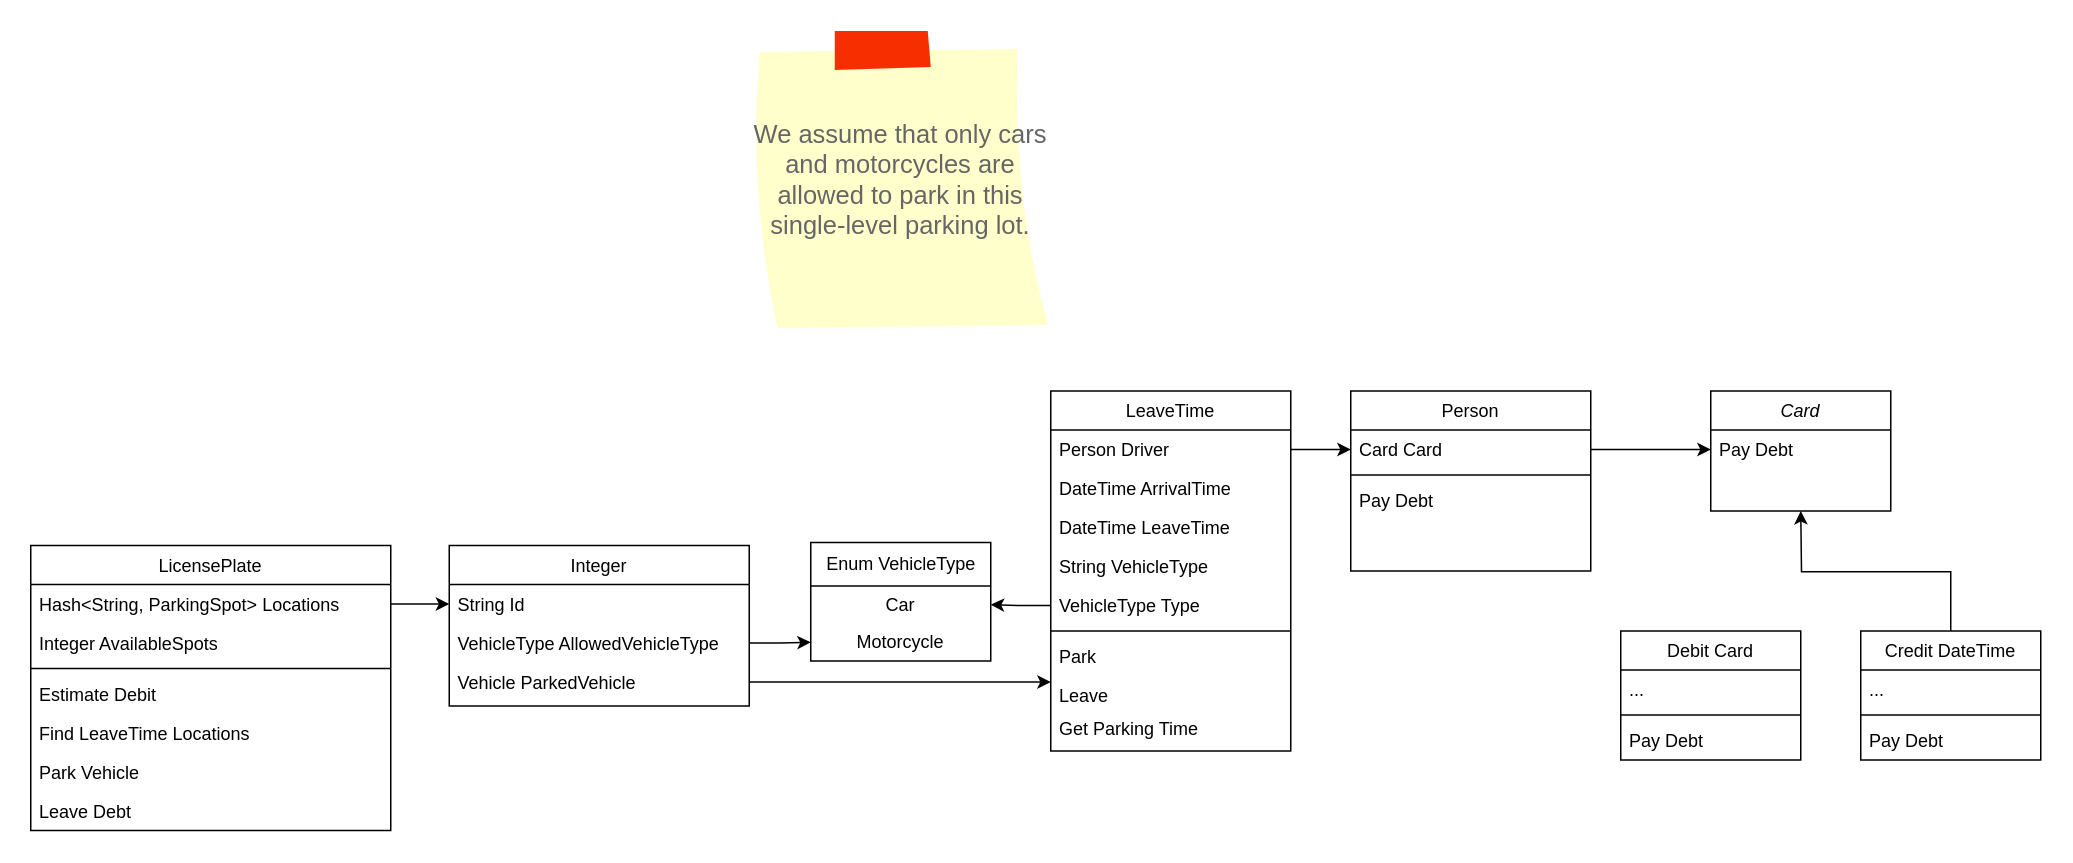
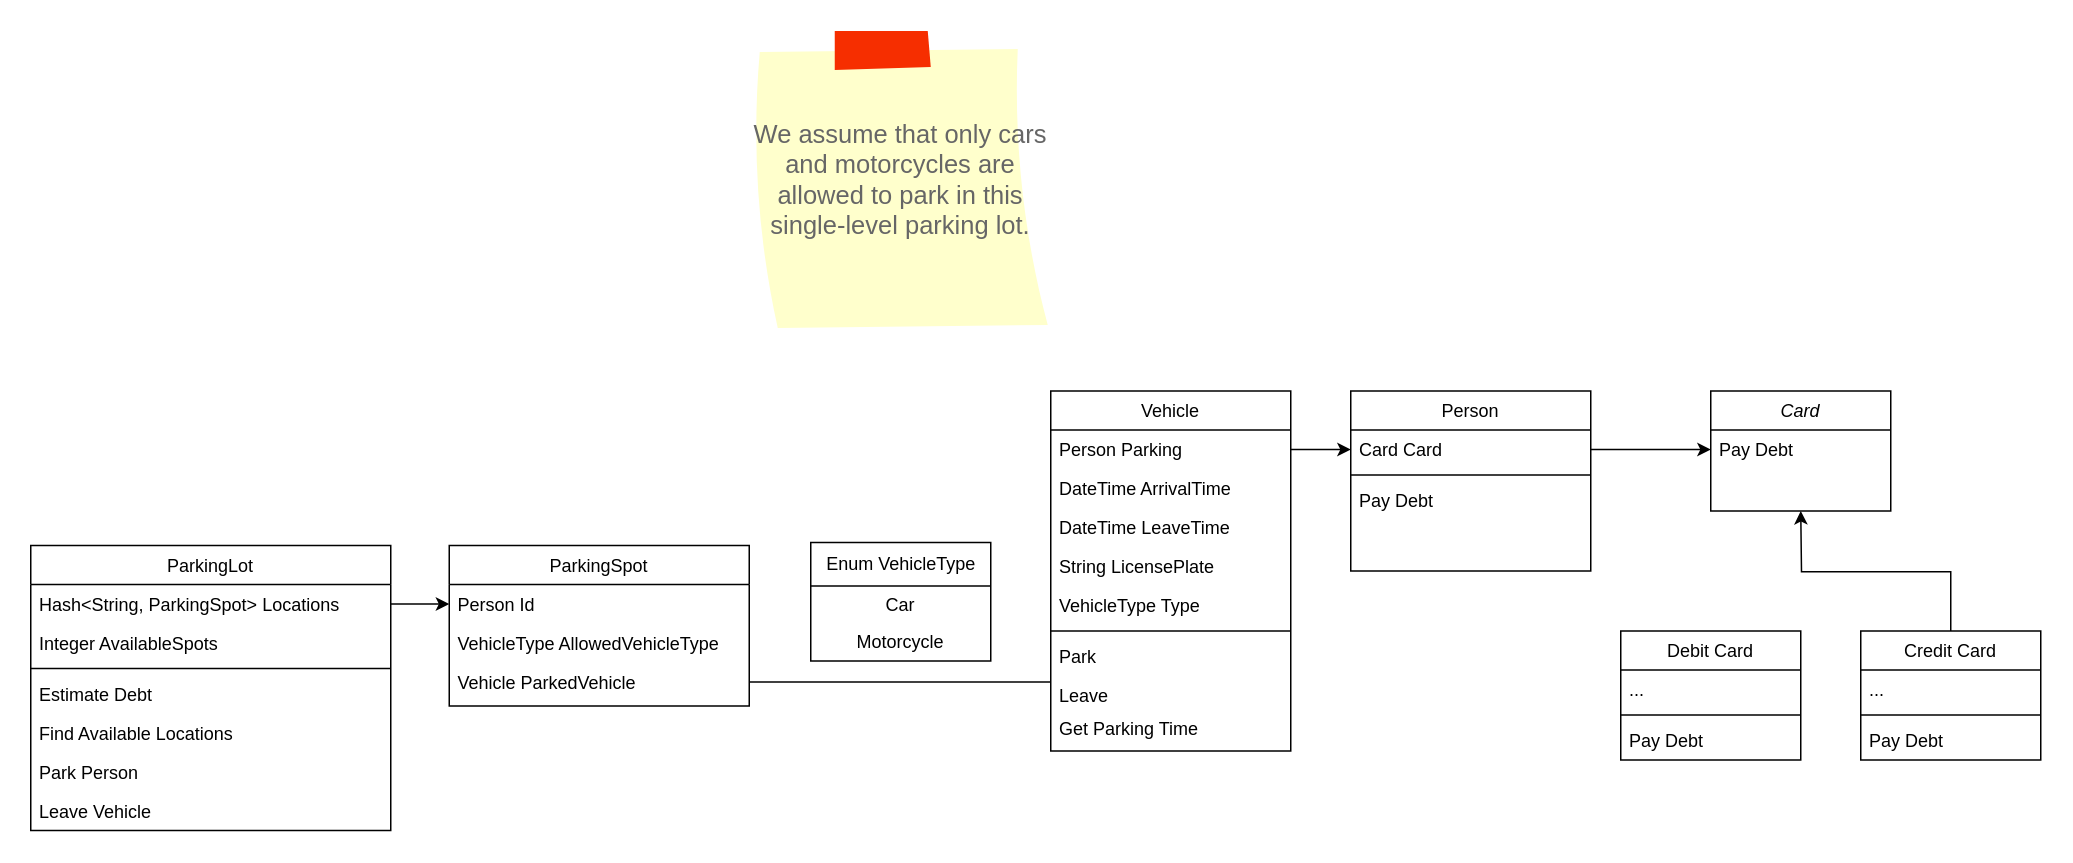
- <mxCell id="2" value="LeaveTime" style="swimlane;fontStyle=0;align=center;verticalAlign=top;childLayout=stackLayout;horizontal=1;startSize=26;horizontalStack=0;resizeParent=1;resizeLast=0;collapsible=1;marginBottom=0;rounded=0;shadow=0;strokeWidth=1;" parent="1" vertex="1"><mxGeometry x="700" y="260" width="160" height="240" as="geometry"><mxRectangle x="230" y="140" width="160" height="26" as="alternateBounds" /></mxGeometry></mxCell>
+ <mxCell id="2" value="Vehicle" style="swimlane;fontStyle=0;align=center;verticalAlign=top;childLayout=stackLayout;horizontal=1;startSize=26;horizontalStack=0;resizeParent=1;resizeLast=0;collapsible=1;marginBottom=0;rounded=0;shadow=0;strokeWidth=1;" parent="1" vertex="1"><mxGeometry x="700" y="260" width="160" height="240" as="geometry"><mxRectangle x="230" y="140" width="160" height="26" as="alternateBounds" /></mxGeometry></mxCell>
- <mxCell id="3" value="Person Driver" style="text;align=left;verticalAlign=top;spacingLeft=4;spacingRight=4;overflow=hidden;rotatable=0;points=[[0,0.5],[1,0.5]];portConstraint=eastwest;rounded=0;shadow=0;html=0;" vertex="1" parent="2"><mxGeometry y="26" width="160" height="26" as="geometry" /></mxCell>
+ <mxCell id="3" value="Person Parking" style="text;align=left;verticalAlign=top;spacingLeft=4;spacingRight=4;overflow=hidden;rotatable=0;points=[[0,0.5],[1,0.5]];portConstraint=eastwest;rounded=0;shadow=0;html=0;" vertex="1" parent="2"><mxGeometry y="26" width="160" height="26" as="geometry" /></mxCell>
- <mxCell id="12" value="LicensePlate" style="swimlane;fontStyle=0;align=center;verticalAlign=top;childLayout=stackLayout;horizontal=1;startSize=26;horizontalStack=0;resizeParent=1;resizeLast=0;collapsible=1;marginBottom=0;rounded=0;shadow=0;strokeWidth=1;" parent="1" vertex="1"><mxGeometry x="20" y="363" width="240" height="190" as="geometry"><mxRectangle x="550" y="140" width="160" height="26" as="alternateBounds" /></mxGeometry></mxCell>
+ <mxCell id="12" value="ParkingLot" style="swimlane;fontStyle=0;align=center;verticalAlign=top;childLayout=stackLayout;horizontal=1;startSize=26;horizontalStack=0;resizeParent=1;resizeLast=0;collapsible=1;marginBottom=0;rounded=0;shadow=0;strokeWidth=1;" parent="1" vertex="1"><mxGeometry x="20" y="363" width="240" height="190" as="geometry"><mxRectangle x="550" y="140" width="160" height="26" as="alternateBounds" /></mxGeometry></mxCell>
- <mxCell id="25" value="Integer" style="swimlane;fontStyle=0;align=center;verticalAlign=top;childLayout=stackLayout;horizontal=1;startSize=26;horizontalStack=0;resizeParent=1;resizeLast=0;collapsible=1;marginBottom=0;rounded=0;shadow=0;strokeWidth=1;" vertex="1" parent="1"><mxGeometry x="299" y="363" width="200" height="107" as="geometry"><mxRectangle x="230" y="140" width="160" height="26" as="alternateBounds" /></mxGeometry></mxCell>
+ <mxCell id="25" value="ParkingSpot" style="swimlane;fontStyle=0;align=center;verticalAlign=top;childLayout=stackLayout;horizontal=1;startSize=26;horizontalStack=0;resizeParent=1;resizeLast=0;collapsible=1;marginBottom=0;rounded=0;shadow=0;strokeWidth=1;" vertex="1" parent="1"><mxGeometry x="299" y="363" width="200" height="107" as="geometry"><mxRectangle x="230" y="140" width="160" height="26" as="alternateBounds" /></mxGeometry></mxCell>
- <mxCell id="6" value="String VehicleType" style="text;align=left;verticalAlign=top;spacingLeft=4;spacingRight=4;overflow=hidden;rotatable=0;points=[[0,0.5],[1,0.5]];portConstraint=eastwest;rounded=0;shadow=0;html=0;" parent="2" vertex="1"><mxGeometry y="104" width="160" height="26" as="geometry" /></mxCell>
+ <mxCell id="6" value="String LicensePlate" style="text;align=left;verticalAlign=top;spacingLeft=4;spacingRight=4;overflow=hidden;rotatable=0;points=[[0,0.5],[1,0.5]];portConstraint=eastwest;rounded=0;shadow=0;html=0;" parent="2" vertex="1"><mxGeometry y="104" width="160" height="26" as="geometry" /></mxCell>
- <mxCell id="26" value="String Id" style="text;align=left;verticalAlign=top;spacingLeft=4;spacingRight=4;overflow=hidden;rotatable=0;points=[[0,0.5],[1,0.5]];portConstraint=eastwest;" vertex="1" parent="25"><mxGeometry y="26" width="200" height="26" as="geometry" /></mxCell>
+ <mxCell id="26" value="Person Id" style="text;align=left;verticalAlign=top;spacingLeft=4;spacingRight=4;overflow=hidden;rotatable=0;points=[[0,0.5],[1,0.5]];portConstraint=eastwest;" vertex="1" parent="25"><mxGeometry y="26" width="200" height="26" as="geometry" /></mxCell>
- <mxCell id="24" value="" style="edgeStyle=orthogonalEdgeStyle;rounded=0;orthogonalLoop=1;jettySize=auto;html=1;entryX=1;entryY=0.5;entryDx=0;entryDy=0;" edge="1" parent="1" source="7" target="22"><mxGeometry relative="1" as="geometry" /></mxCell>
- <mxCell id="46" style="edgeStyle=orthogonalEdgeStyle;rounded=0;orthogonalLoop=1;jettySize=auto;html=1;exitX=1;exitY=0.5;exitDx=0;exitDy=0;entryX=0;entryY=0.5;entryDx=0;entryDy=0;" edge="1" parent="1" source="27" target="23"><mxGeometry relative="1" as="geometry" /></mxCell>
- <mxCell id="42" value="Credit DateTime" style="swimlane;fontStyle=0;align=center;verticalAlign=top;childLayout=stackLayout;horizontal=1;startSize=26;horizontalStack=0;resizeParent=1;resizeLast=0;collapsible=1;marginBottom=0;rounded=0;shadow=0;strokeWidth=1;" vertex="1" parent="1"><mxGeometry x="1240" y="420" width="120" height="86" as="geometry"><mxRectangle x="550" y="140" width="160" height="26" as="alternateBounds" /></mxGeometry></mxCell>
+ <mxCell id="42" value="Credit Card" style="swimlane;fontStyle=0;align=center;verticalAlign=top;childLayout=stackLayout;horizontal=1;startSize=26;horizontalStack=0;resizeParent=1;resizeLast=0;collapsible=1;marginBottom=0;rounded=0;shadow=0;strokeWidth=1;" vertex="1" parent="1"><mxGeometry x="1240" y="420" width="120" height="86" as="geometry"><mxRectangle x="550" y="140" width="160" height="26" as="alternateBounds" /></mxGeometry></mxCell>
- <mxCell id="48" style="edgeStyle=orthogonalEdgeStyle;rounded=0;orthogonalLoop=1;jettySize=auto;html=1;exitX=1;exitY=0.5;exitDx=0;exitDy=0;entryX=0;entryY=0.182;entryDx=0;entryDy=0;entryPerimeter=0;" edge="1" parent="1" source="28" target="10"><mxGeometry relative="1" as="geometry" /></mxCell>
+ <mxCell id="48" style="edgeStyle=orthogonalEdgeStyle;rounded=0;orthogonalLoop=1;jettySize=auto;html=1;exitX=1;exitY=0.5;exitDx=0;exitDy=0;entryX=0;entryY=0.182;entryDx=0;entryDy=0;entryPerimeter=0;endArrow=none;" edge="1" parent="1" source="28" target="10"><mxGeometry relative="1" as="geometry" /></mxCell>
- <mxCell id="16" value="Estimate Debit" style="text;align=left;verticalAlign=top;spacingLeft=4;spacingRight=4;overflow=hidden;rotatable=0;points=[[0,0.5],[1,0.5]];portConstraint=eastwest;rounded=0;shadow=0;html=0;" vertex="1" parent="12"><mxGeometry y="86" width="240" height="26" as="geometry" /></mxCell>
+ <mxCell id="16" value="Estimate Debt" style="text;align=left;verticalAlign=top;spacingLeft=4;spacingRight=4;overflow=hidden;rotatable=0;points=[[0,0.5],[1,0.5]];portConstraint=eastwest;rounded=0;shadow=0;html=0;" vertex="1" parent="12"><mxGeometry y="86" width="240" height="26" as="geometry" /></mxCell>
- <mxCell id="17" value="Find LeaveTime Locations" style="text;align=left;verticalAlign=top;spacingLeft=4;spacingRight=4;overflow=hidden;rotatable=0;points=[[0,0.5],[1,0.5]];portConstraint=eastwest;rounded=0;shadow=0;html=0;" vertex="1" parent="12"><mxGeometry y="112" width="240" height="26" as="geometry" /></mxCell>
+ <mxCell id="17" value="Find Available Locations" style="text;align=left;verticalAlign=top;spacingLeft=4;spacingRight=4;overflow=hidden;rotatable=0;points=[[0,0.5],[1,0.5]];portConstraint=eastwest;rounded=0;shadow=0;html=0;" vertex="1" parent="12"><mxGeometry y="112" width="240" height="26" as="geometry" /></mxCell>
- <mxCell id="18" value="Park Vehicle" style="text;align=left;verticalAlign=top;spacingLeft=4;spacingRight=4;overflow=hidden;rotatable=0;points=[[0,0.5],[1,0.5]];portConstraint=eastwest;rounded=0;shadow=0;html=0;" vertex="1" parent="12"><mxGeometry y="138" width="240" height="26" as="geometry" /></mxCell>
+ <mxCell id="18" value="Park Person" style="text;align=left;verticalAlign=top;spacingLeft=4;spacingRight=4;overflow=hidden;rotatable=0;points=[[0,0.5],[1,0.5]];portConstraint=eastwest;rounded=0;shadow=0;html=0;" vertex="1" parent="12"><mxGeometry y="138" width="240" height="26" as="geometry" /></mxCell>
- <mxCell id="19" value="Leave Debt" style="text;align=left;verticalAlign=top;spacingLeft=4;spacingRight=4;overflow=hidden;rotatable=0;points=[[0,0.5],[1,0.5]];portConstraint=eastwest;rounded=0;shadow=0;html=0;" vertex="1" parent="12"><mxGeometry y="164" width="240" height="26" as="geometry" /></mxCell>
+ <mxCell id="19" value="Leave Vehicle" style="text;align=left;verticalAlign=top;spacingLeft=4;spacingRight=4;overflow=hidden;rotatable=0;points=[[0,0.5],[1,0.5]];portConstraint=eastwest;rounded=0;shadow=0;html=0;" vertex="1" parent="12"><mxGeometry y="164" width="240" height="26" as="geometry" /></mxCell>
